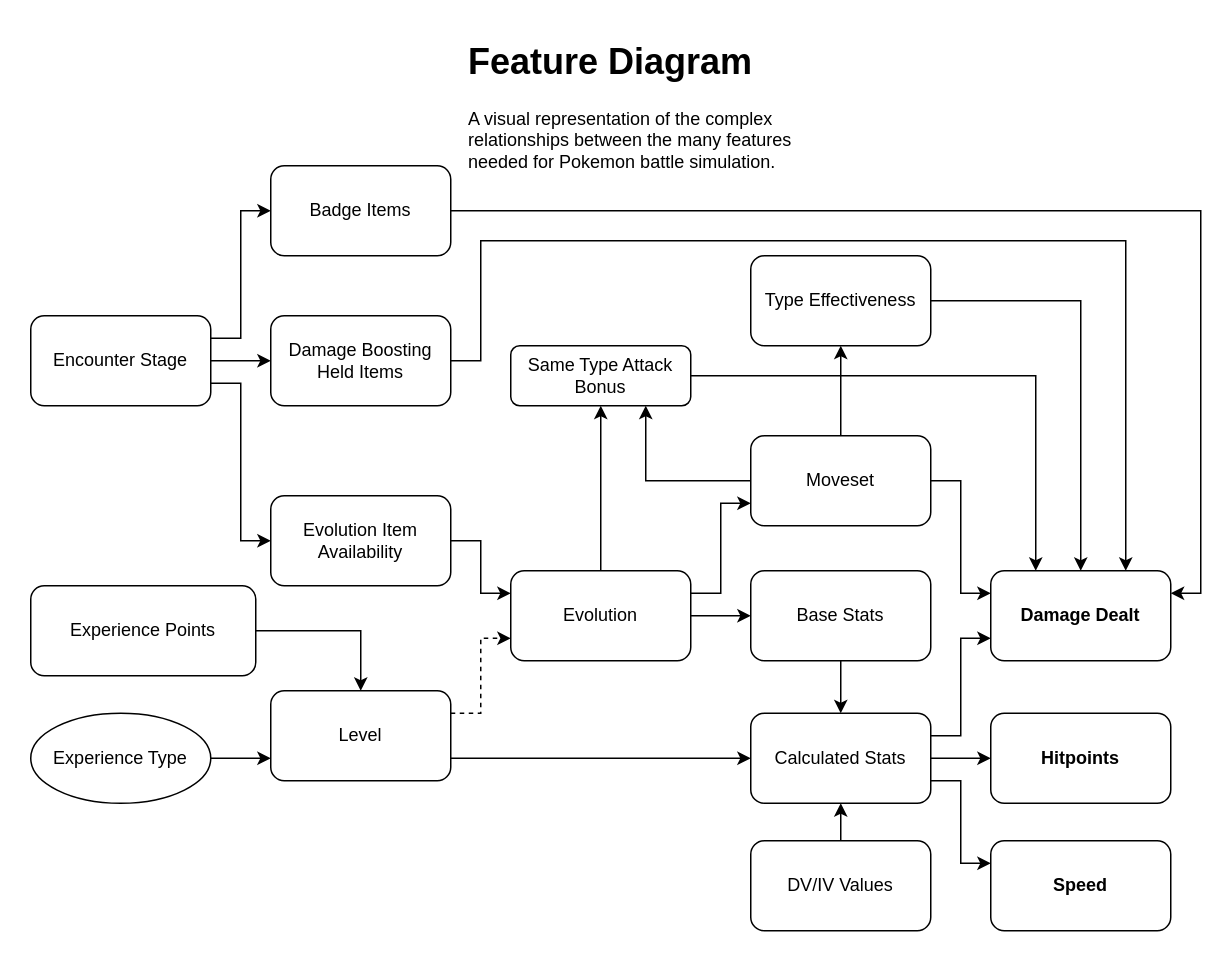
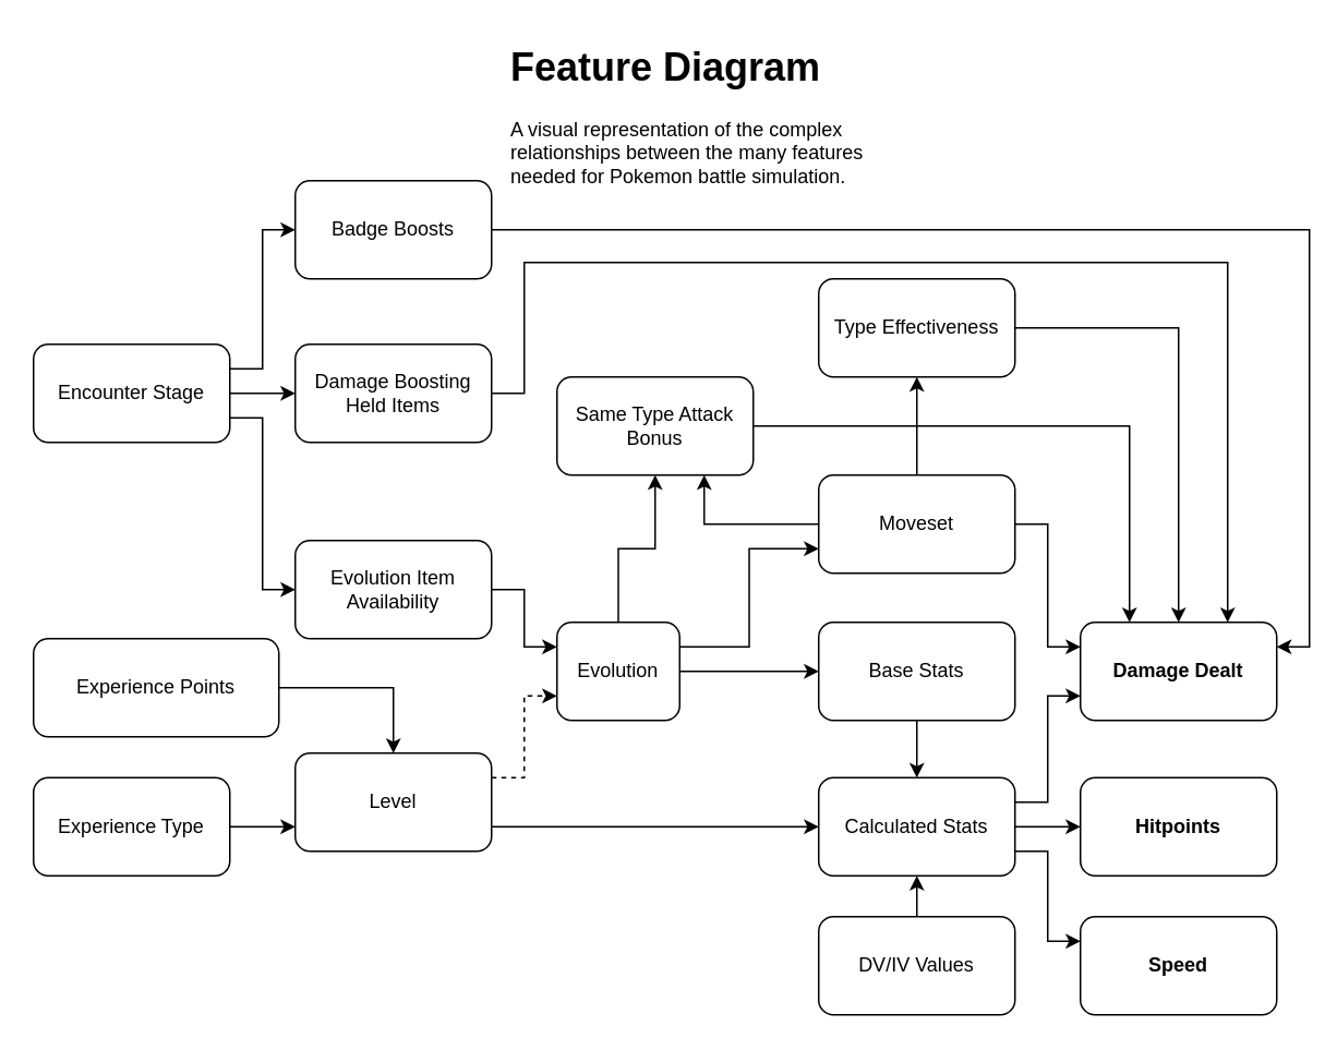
- <mxCell id="37" value="Badge Items" style="rounded=1;whiteSpace=wrap;html=1;" vertex="1" parent="1"><mxGeometry x="180" y="110" width="120" height="60" as="geometry" /></mxCell>
+ <mxCell id="37" value="Badge Boosts" style="rounded=1;whiteSpace=wrap;html=1;" vertex="1" parent="1"><mxGeometry x="180" y="110" width="120" height="60" as="geometry" /></mxCell>
- <mxCell id="33" value="Same Type Attack Bonus" style="rounded=1;whiteSpace=wrap;html=1;" vertex="1" parent="1"><mxGeometry x="340" y="230" width="120" height="40" as="geometry" /></mxCell>
+ <mxCell id="33" value="Same Type Attack Bonus" style="rounded=1;whiteSpace=wrap;html=1;" vertex="1" parent="1"><mxGeometry x="340" y="230" width="120" height="60" as="geometry" /></mxCell>
- <mxCell id="11" value="Evolution" style="rounded=1;whiteSpace=wrap;html=1;" vertex="1" parent="1"><mxGeometry x="340" y="380" width="120" height="60" as="geometry" /></mxCell>
+ <mxCell id="11" value="Evolution" style="rounded=1;whiteSpace=wrap;html=1;" vertex="1" parent="1"><mxGeometry x="340" y="380" width="75" height="60" as="geometry" /></mxCell>
- <mxCell id="24" value="Experience Type" style="ellipse;whiteSpace=wrap;html=1;" vertex="1" parent="1"><mxGeometry x="20" y="475" width="120" height="60" as="geometry" /></mxCell>
+ <mxCell id="24" value="Experience Type" style="rounded=1;whiteSpace=wrap;html=1;" vertex="1" parent="1"><mxGeometry x="20" y="475" width="120" height="60" as="geometry" /></mxCell>
